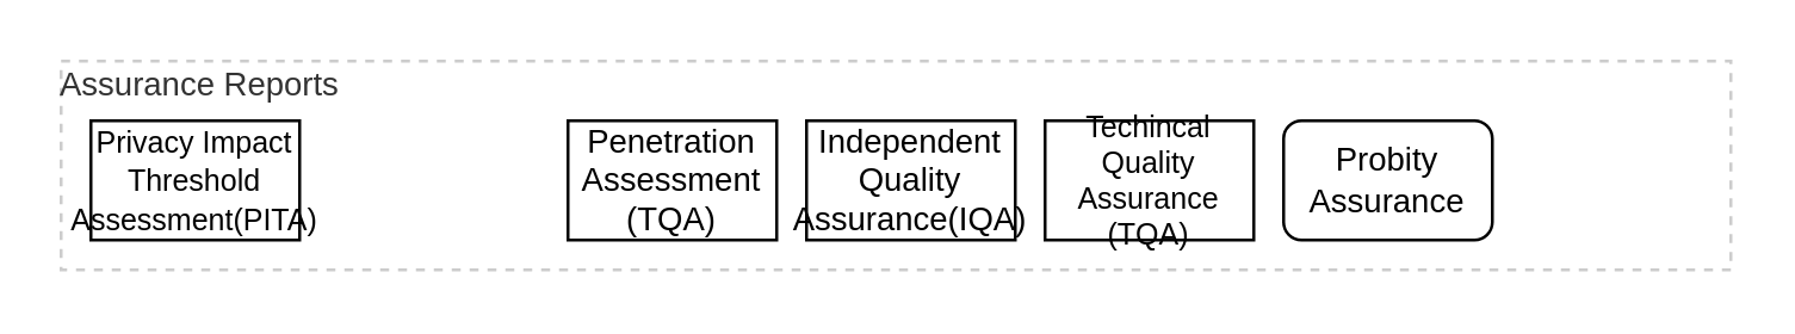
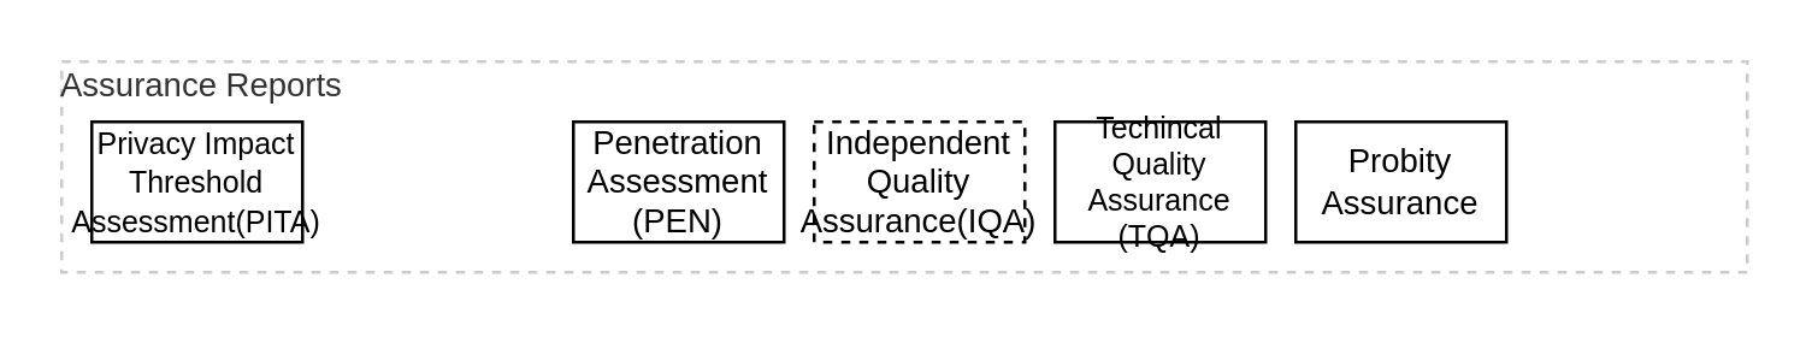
- <mxCell id="7" value="Penetration Assessment (TQA)" style="rounded=0;whiteSpace=wrap;html=1;shadow=0;glass=0;comic=0;fontSize=11;align=center;recursiveResize=0;container=1;collapsible=0;strokeWidth=1;" parent="2" vertex="1"><mxGeometry x="170" y="20" width="70" height="40" as="geometry" /></mxCell>
+ <mxCell id="7" value="Penetration Assessment (PEN)" style="rounded=0;whiteSpace=wrap;html=1;shadow=0;glass=0;comic=0;fontSize=11;align=center;recursiveResize=0;container=1;collapsible=0;strokeWidth=1;" parent="2" vertex="1"><mxGeometry x="170" y="20" width="70" height="40" as="geometry" /></mxCell>
- <mxCell id="3" value="Independent Quality Assurance(IQA)" style="rounded=0;whiteSpace=wrap;html=1;shadow=0;glass=0;comic=0;fontSize=11;align=center;recursiveResize=0;container=1;collapsible=0;strokeWidth=1;" parent="2" vertex="1"><mxGeometry x="250" y="20" width="70" height="40" as="geometry" /></mxCell>
+ <mxCell id="3" value="Independent Quality Assurance(IQA)" style="rounded=0;whiteSpace=wrap;html=1;shadow=0;glass=0;comic=0;fontSize=11;align=center;recursiveResize=0;container=1;collapsible=0;strokeWidth=1;dashed=1;" parent="2" vertex="1"><mxGeometry x="250" y="20" width="70" height="40" as="geometry" /></mxCell>
- <mxCell id="4" value="Probity Assurance" style="whiteSpace=wrap;html=1;shadow=0;glass=0;comic=0;fontSize=11;align=center;recursiveResize=0;container=1;collapsible=0;strokeWidth=1;rounded=1;" parent="2" vertex="1"><mxGeometry x="410" y="20" width="70" height="40" as="geometry" /></mxCell>
+ <mxCell id="4" value="Probity Assurance" style="rounded=0;whiteSpace=wrap;html=1;shadow=0;glass=0;comic=0;fontSize=11;align=center;recursiveResize=0;container=1;collapsible=0;strokeWidth=1;" parent="2" vertex="1"><mxGeometry x="410" y="20" width="70" height="40" as="geometry" /></mxCell>
